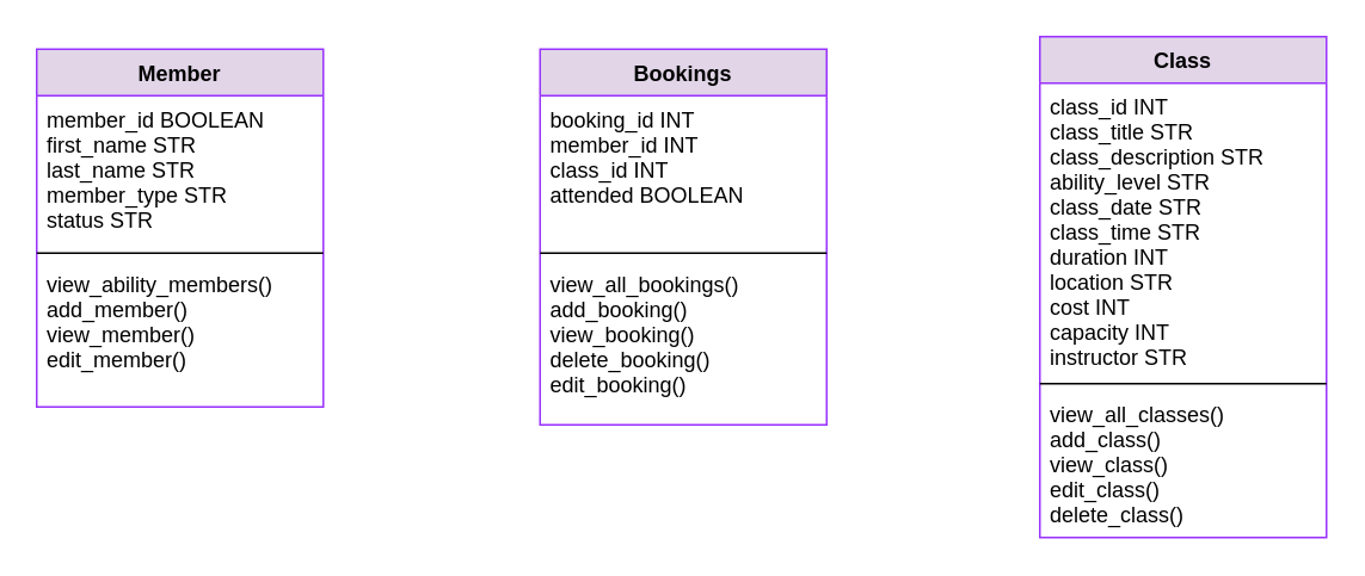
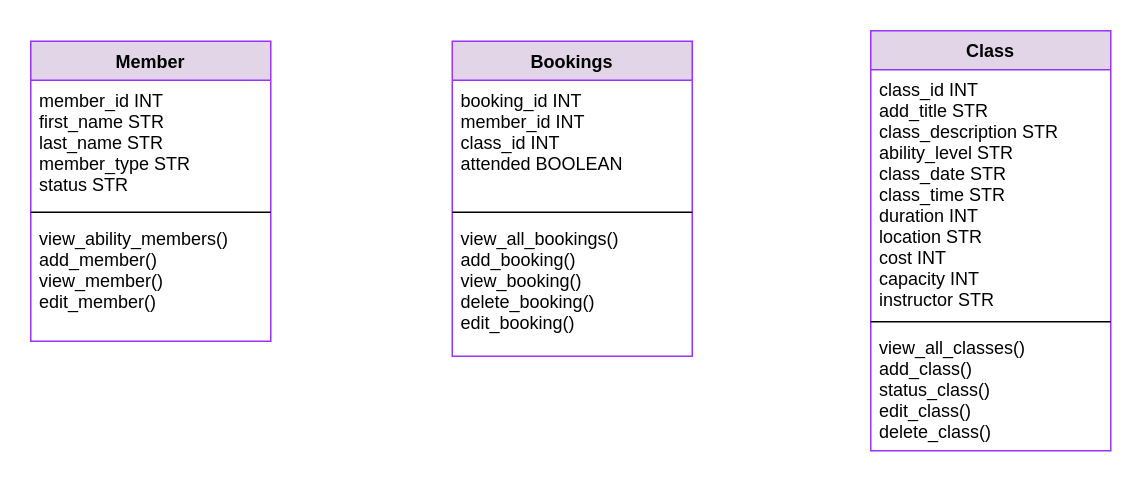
- <mxCell id="11" value="class_id INT&#10;class_title STR&#10;class_description STR&#10;ability_level STR&#10;class_date STR&#10;class_time STR&#10;duration INT&#10;location STR&#10;cost INT&#10;capacity INT&#10;instructor STR&#10;" style="text;strokeColor=none;fillColor=none;align=left;verticalAlign=top;spacingLeft=4;spacingRight=4;overflow=hidden;rotatable=0;points=[[0,0.5],[1,0.5]];portConstraint=eastwest;" parent="10" vertex="1"><mxGeometry y="26" width="160" height="164" as="geometry" /></mxCell>
+ <mxCell id="11" value="class_id INT&#10;add_title STR&#10;class_description STR&#10;ability_level STR&#10;class_date STR&#10;class_time STR&#10;duration INT&#10;location STR&#10;cost INT&#10;capacity INT&#10;instructor STR&#10;" style="text;strokeColor=none;fillColor=none;align=left;verticalAlign=top;spacingLeft=4;spacingRight=4;overflow=hidden;rotatable=0;points=[[0,0.5],[1,0.5]];portConstraint=eastwest;" parent="10" vertex="1"><mxGeometry y="26" width="160" height="164" as="geometry" /></mxCell>
- <mxCell id="3" value="member_id BOOLEAN&#10;first_name STR&#10;last_name STR&#10;member_type STR&#10;status STR" style="text;strokeColor=none;fillColor=none;align=left;verticalAlign=top;spacingLeft=4;spacingRight=4;overflow=hidden;rotatable=0;points=[[0,0.5],[1,0.5]];portConstraint=eastwest;" parent="2" vertex="1"><mxGeometry y="26" width="160" height="84" as="geometry" /></mxCell>
+ <mxCell id="3" value="member_id INT&#10;first_name STR&#10;last_name STR&#10;member_type STR&#10;status STR" style="text;strokeColor=none;fillColor=none;align=left;verticalAlign=top;spacingLeft=4;spacingRight=4;overflow=hidden;rotatable=0;points=[[0,0.5],[1,0.5]];portConstraint=eastwest;" parent="2" vertex="1"><mxGeometry y="26" width="160" height="84" as="geometry" /></mxCell>
- <mxCell id="13" value="view_all_classes()&#10;add_class()&#10;view_class()&#10;edit_class()&#10;delete_class()&#10;&#10;" style="text;strokeColor=none;fillColor=none;align=left;verticalAlign=top;spacingLeft=4;spacingRight=4;overflow=hidden;rotatable=0;points=[[0,0.5],[1,0.5]];portConstraint=eastwest;" parent="10" vertex="1"><mxGeometry y="198" width="160" height="82" as="geometry" /></mxCell>
+ <mxCell id="13" value="view_all_classes()&#10;add_class()&#10;status_class()&#10;edit_class()&#10;delete_class()&#10;&#10;" style="text;strokeColor=none;fillColor=none;align=left;verticalAlign=top;spacingLeft=4;spacingRight=4;overflow=hidden;rotatable=0;points=[[0,0.5],[1,0.5]];portConstraint=eastwest;" parent="10" vertex="1"><mxGeometry y="198" width="160" height="82" as="geometry" /></mxCell>
